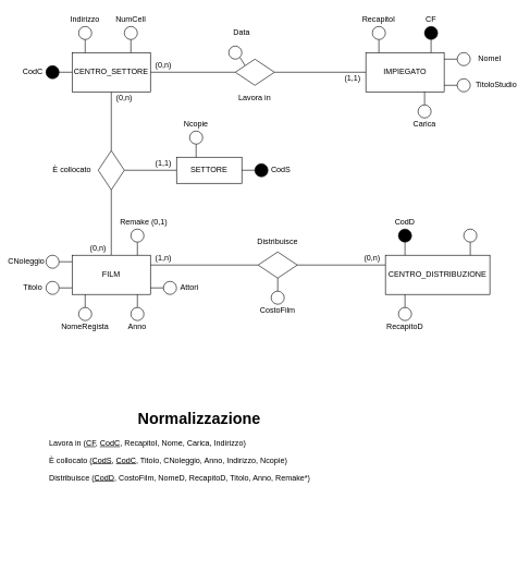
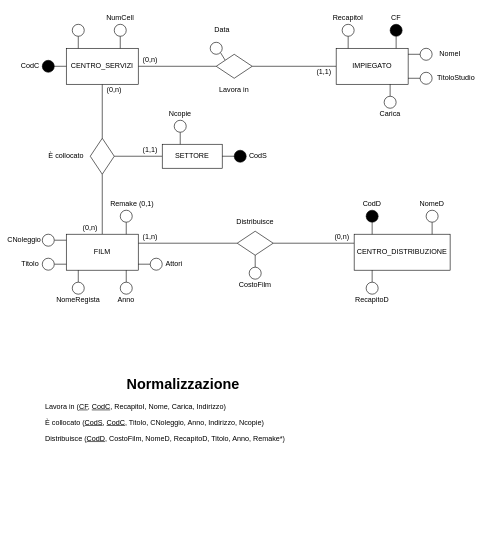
- <mxCell id="9" value="Indirizzo" style="text;html=1;strokeColor=none;fillColor=none;align=center;verticalAlign=middle;whiteSpace=wrap;rounded=0;" parent="1" vertex="1"><mxGeometry x="110" y="20" width="40" height="20" as="geometry" /></mxCell>
- <mxCell id="4" value="CENTRO_SETTORE" style="rounded=0;whiteSpace=wrap;html=1;" parent="1" vertex="1"><mxGeometry x="110" y="80" width="120" height="60" as="geometry" /></mxCell>
+ <mxCell id="4" value="CENTRO_SERVIZI" style="rounded=0;whiteSpace=wrap;html=1;" parent="1" vertex="1"><mxGeometry x="110" y="80" width="120" height="60" as="geometry" /></mxCell>
+ <mxCell id="78" value="NomeD" style="text;html=1;strokeColor=none;fillColor=none;align=center;verticalAlign=middle;whiteSpace=wrap;rounded=0;" parent="1" vertex="1"><mxGeometry x="700" y="330" width="40" height="20" as="geometry" /></mxCell>
